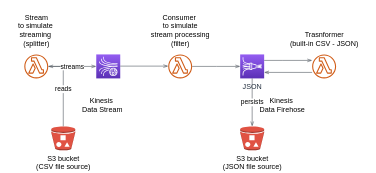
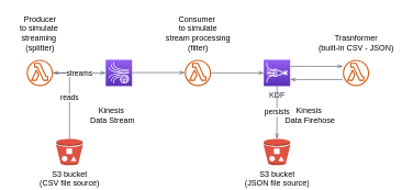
- <mxCell id="3" value="Stream&lt;br&gt;to simulate&amp;nbsp;&lt;br&gt;streaming&amp;nbsp;&lt;br&gt;(splitter)" parent="1" style="text;html=1;align=center;verticalAlign=middle;resizable=0;points=[];autosize=1;" vertex="1"><mxGeometry as="geometry" y="20" x="20" width="80" height="60" /></mxCell>
+ <mxCell id="3" value="Producer&lt;br&gt;to simulate&amp;nbsp;&lt;br&gt;streaming&amp;nbsp;&lt;br&gt;(splitter)" parent="1" style="text;html=1;align=center;verticalAlign=middle;resizable=0;points=[];autosize=1;" vertex="1"><mxGeometry as="geometry" y="20" x="20" width="80" height="60" /></mxCell>
- <mxCell id="11" value="JSON" parent="1" style="outlineConnect=0;fontColor=#232F3E;gradientColor=#945DF2;gradientDirection=north;fillColor=#5A30B5;strokeColor=#ffffff;dashed=0;verticalLabelPosition=bottom;verticalAlign=top;align=center;html=1;fontSize=12;fontStyle=0;aspect=fixed;shape=mxgraph.aws4.resourceIcon;resIcon=mxgraph.aws4.kinesis_data_firehose;" vertex="1"><mxGeometry as="geometry" y="90" x="400" width="40" height="40" /></mxCell>
+ <mxCell id="11" value="KDF" parent="1" style="outlineConnect=0;fontColor=#232F3E;gradientColor=#945DF2;gradientDirection=north;fillColor=#5A30B5;strokeColor=#ffffff;dashed=0;verticalLabelPosition=bottom;verticalAlign=top;align=center;html=1;fontSize=12;fontStyle=0;aspect=fixed;shape=mxgraph.aws4.resourceIcon;resIcon=mxgraph.aws4.kinesis_data_firehose;" vertex="1"><mxGeometry as="geometry" y="90" x="400" width="40" height="40" /></mxCell>
